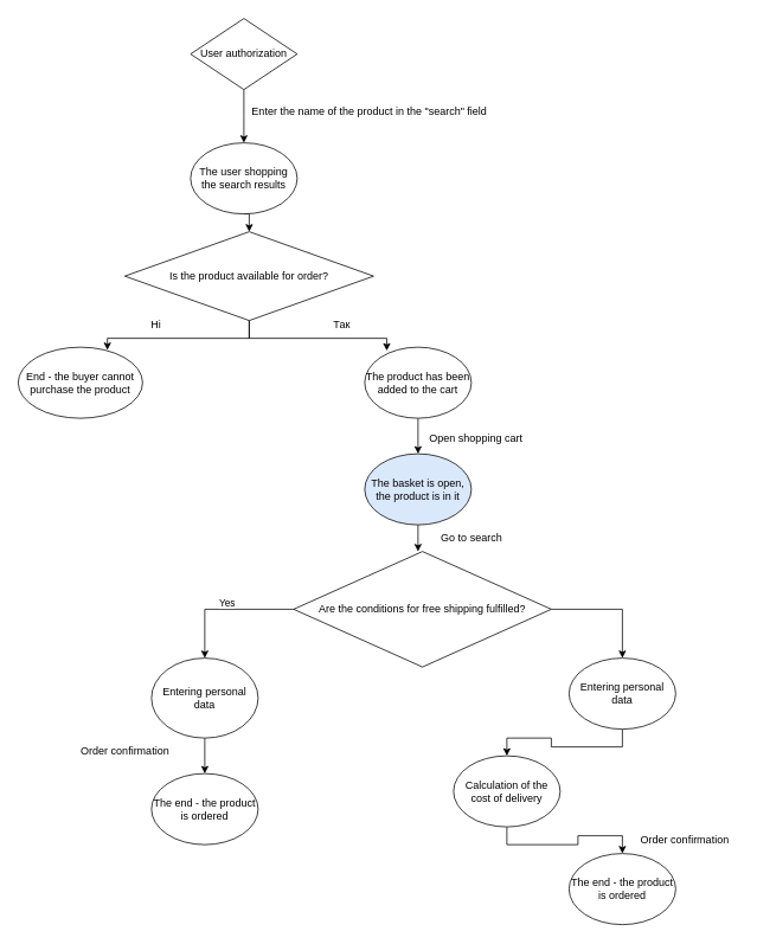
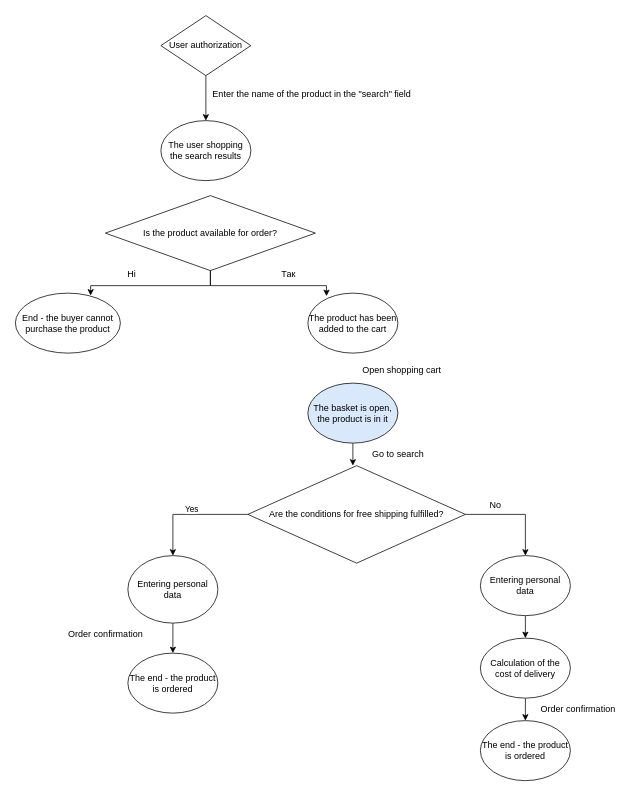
- <mxCell id="5" style="edgeStyle=orthogonalEdgeStyle;rounded=0;orthogonalLoop=1;jettySize=auto;html=1;exitX=0.5;exitY=1;exitDx=0;exitDy=0;entryX=0.5;entryY=0;entryDx=0;entryDy=0;" edge="1" parent="1" source="6" target="7"><mxGeometry relative="1" as="geometry" /></mxCell>
- <mxCell id="11" style="edgeStyle=orthogonalEdgeStyle;rounded=0;orthogonalLoop=1;jettySize=auto;html=1;exitX=0.5;exitY=1;exitDx=0;exitDy=0;entryX=0.5;entryY=0;entryDx=0;entryDy=0;" edge="1" parent="1" source="12" target="16"><mxGeometry relative="1" as="geometry" /></mxCell>
+ <mxCell id="29" value="No" style="text;html=1;align=center;verticalAlign=middle;resizable=0;points=[];autosize=1;strokeColor=none;fillColor=none;" vertex="1" parent="1"><mxGeometry x="640" y="658" width="40" height="30" as="geometry" /></mxCell>
- <mxCell id="31" value="Calculation of the cost of delivery" style="ellipse;whiteSpace=wrap;html=1;" vertex="1" parent="1"><mxGeometry x="510" y="850" width="120" height="80" as="geometry" /></mxCell>
+ <mxCell id="31" value="Calculation of the cost of delivery" style="ellipse;whiteSpace=wrap;html=1;" vertex="1" parent="1"><mxGeometry x="640" y="850" width="120" height="80" as="geometry" /></mxCell>
